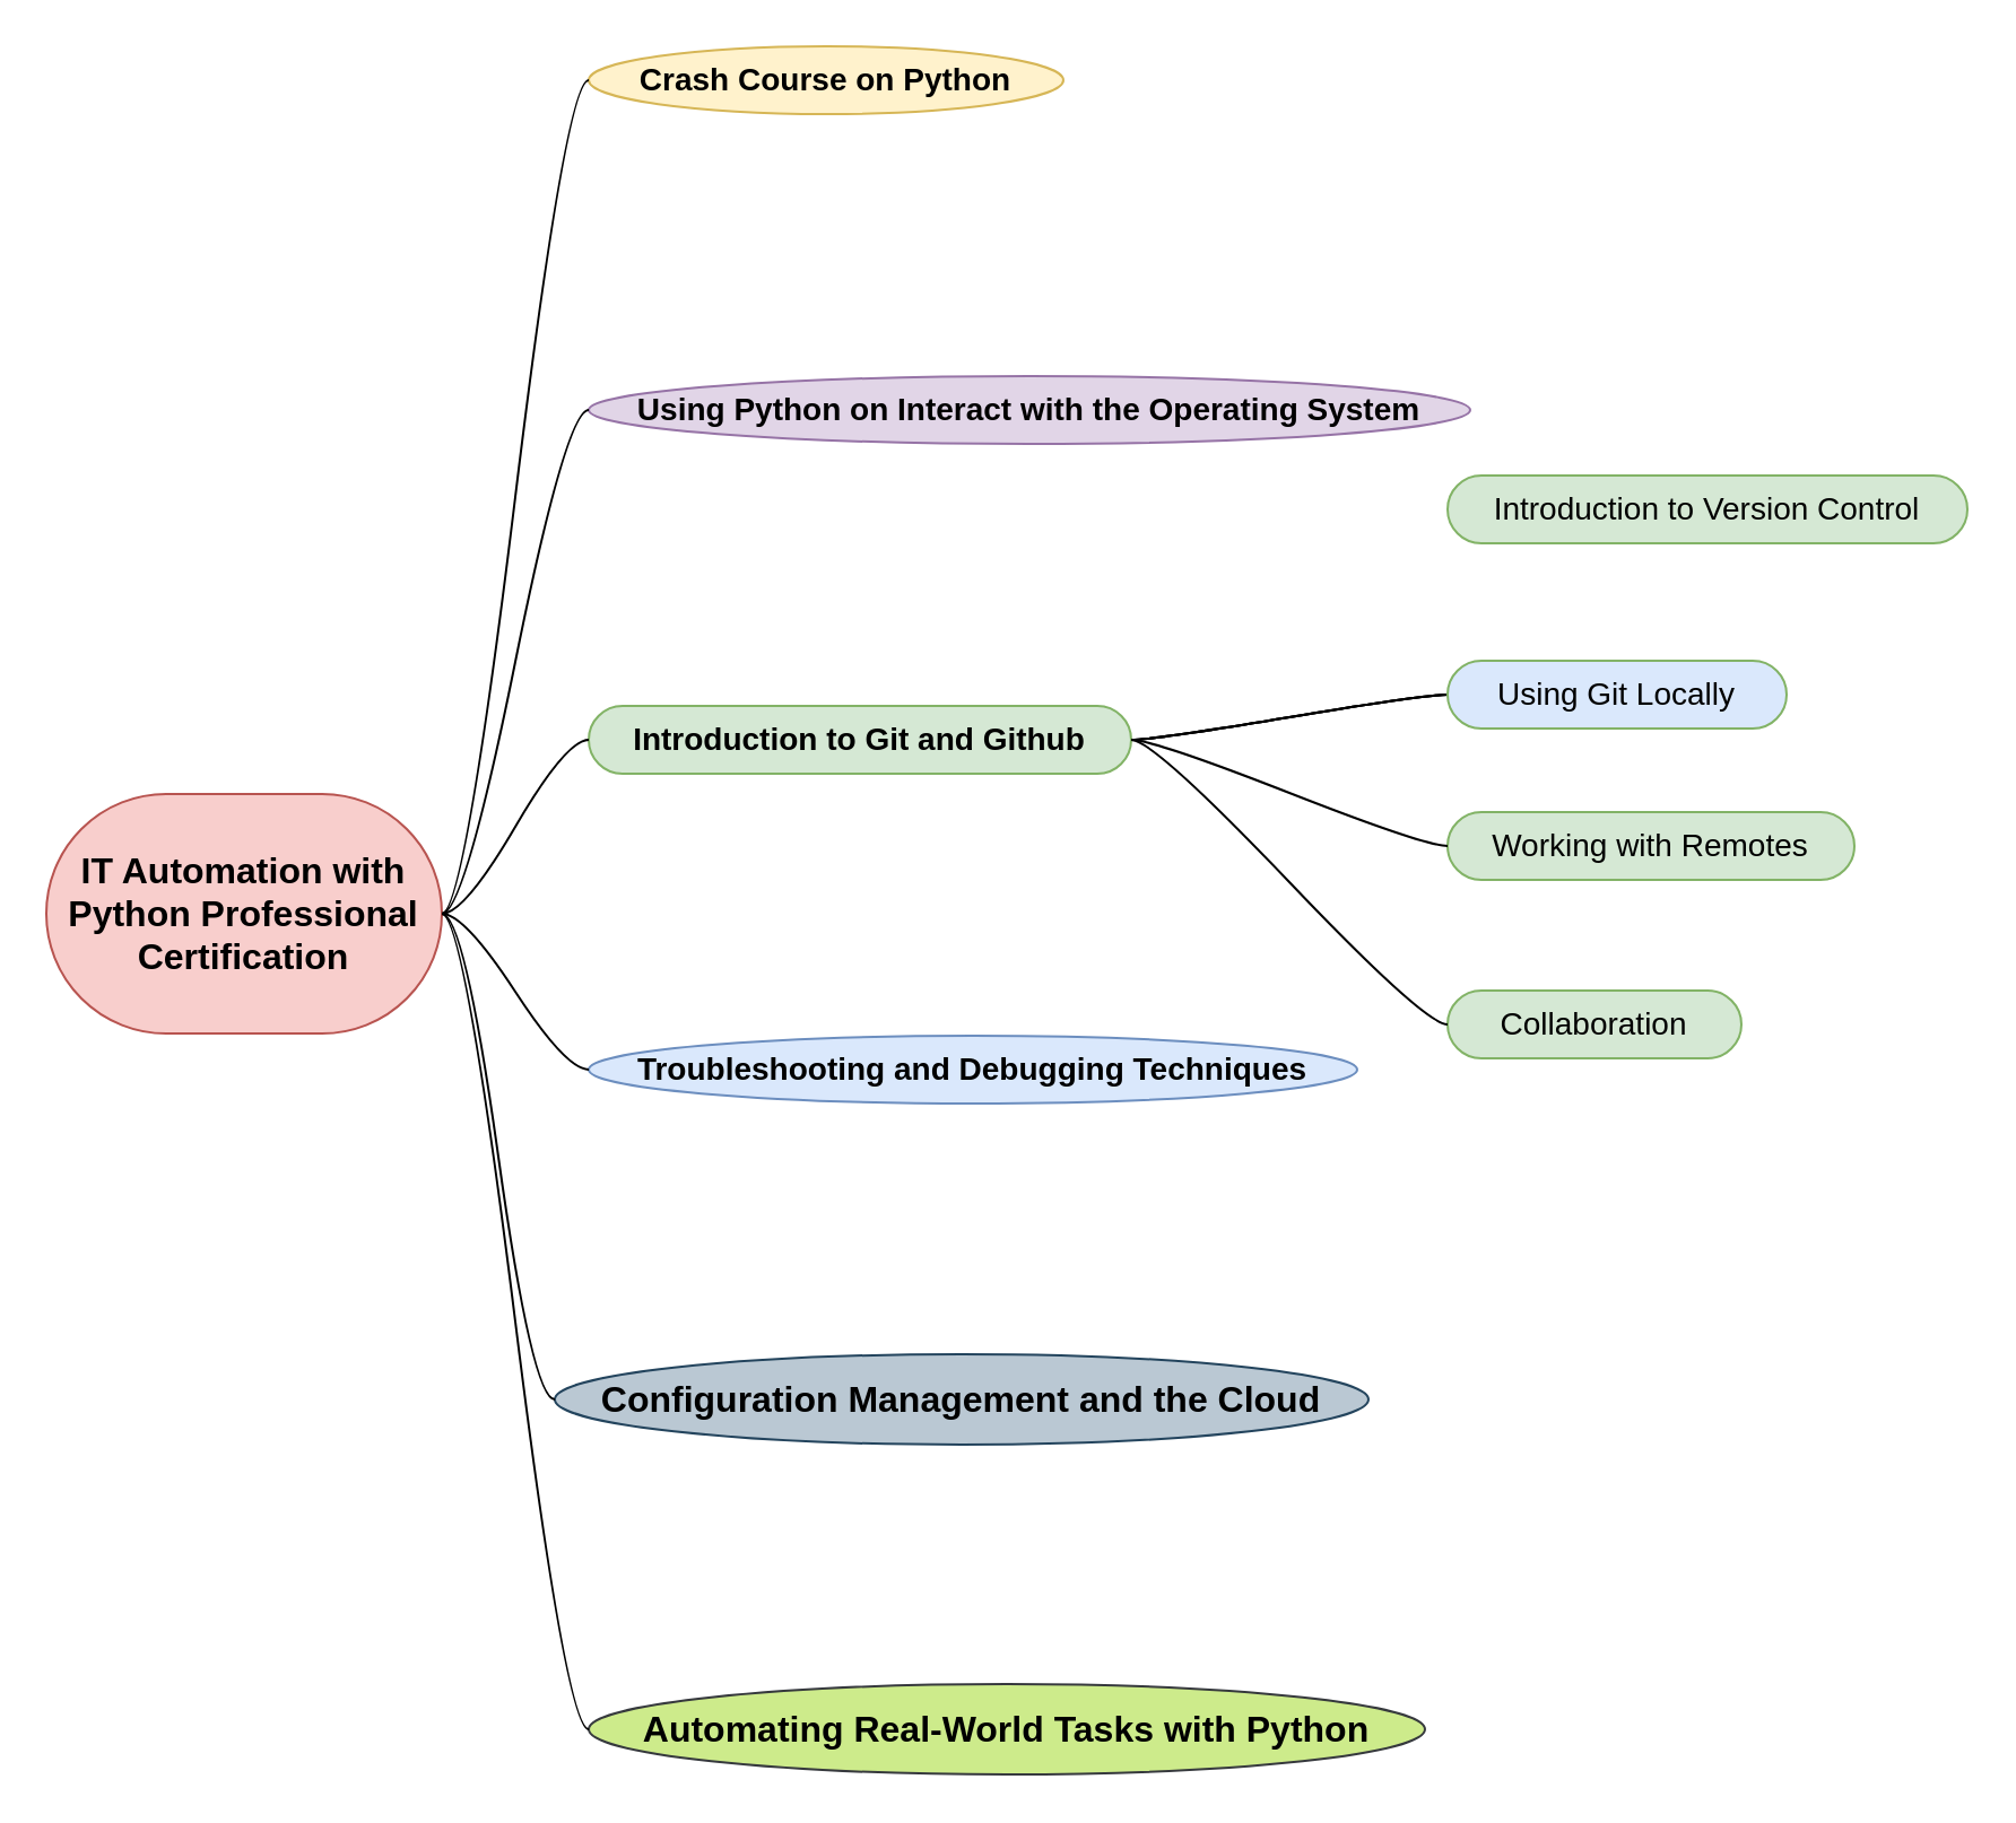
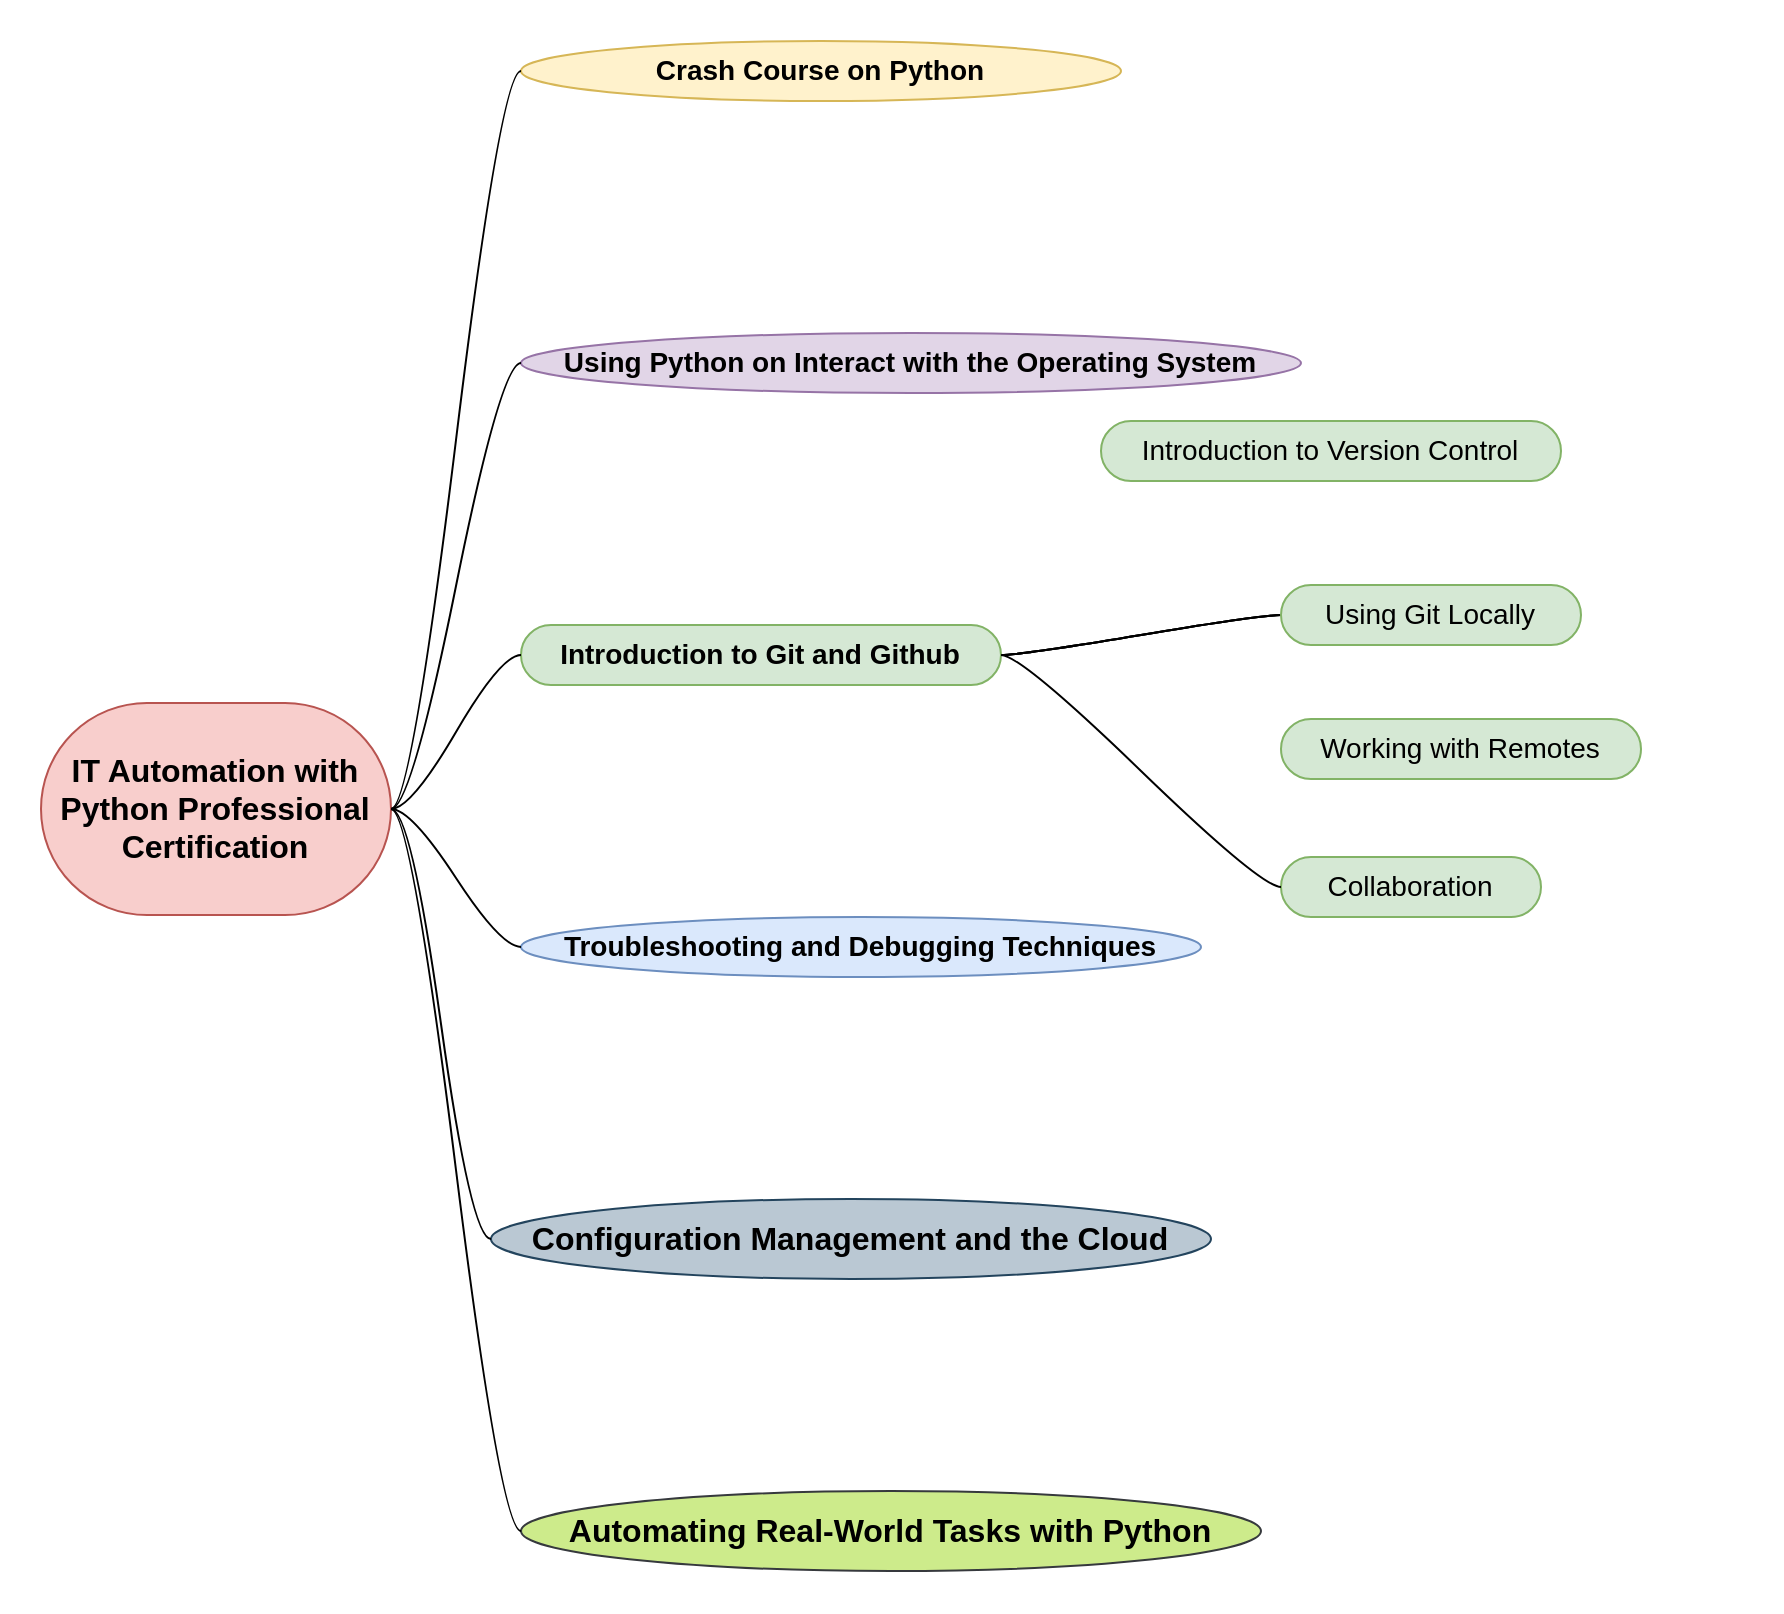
- <mxCell id="16" value="&lt;span style=&quot;font-size: 14px; font-weight: 700;&quot;&gt;Crash Course on Python&lt;/span&gt;" style="whiteSpace=wrap;html=1;rounded=1;arcSize=50;align=center;verticalAlign=middle;strokeWidth=1;autosize=1;spacing=4;treeFolding=1;treeMoving=1;newEdgeStyle={&quot;edgeStyle&quot;:&quot;entityRelationEdgeStyle&quot;,&quot;startArrow&quot;:&quot;none&quot;,&quot;endArrow&quot;:&quot;none&quot;,&quot;segment&quot;:10,&quot;curved&quot;:1,&quot;sourcePerimeterSpacing&quot;:0,&quot;targetPerimeterSpacing&quot;:0};fillColor=#fff2cc;strokeColor=#d6b656;shape=ellipse;perimeter=ellipsePerimeter;" vertex="1" parent="1"><mxGeometry x="260" y="20" width="210" height="30" as="geometry" /></mxCell>
+ <mxCell id="16" value="&lt;span style=&quot;font-size: 14px; font-weight: 700;&quot;&gt;Crash Course on Python&lt;/span&gt;" style="whiteSpace=wrap;html=1;rounded=1;arcSize=50;align=center;verticalAlign=middle;strokeWidth=1;autosize=1;spacing=4;treeFolding=1;treeMoving=1;newEdgeStyle={&quot;edgeStyle&quot;:&quot;entityRelationEdgeStyle&quot;,&quot;startArrow&quot;:&quot;none&quot;,&quot;endArrow&quot;:&quot;none&quot;,&quot;segment&quot;:10,&quot;curved&quot;:1,&quot;sourcePerimeterSpacing&quot;:0,&quot;targetPerimeterSpacing&quot;:0};fillColor=#fff2cc;strokeColor=#d6b656;shape=ellipse;perimeter=ellipsePerimeter;" vertex="1" parent="1"><mxGeometry x="260" y="20" width="300" height="30" as="geometry" /></mxCell>
- <mxCell id="20" value="&lt;span style=&quot;font-size: 14px;&quot;&gt;Introduction to Version Control&lt;/span&gt;" style="whiteSpace=wrap;html=1;rounded=1;arcSize=50;align=center;verticalAlign=middle;strokeWidth=1;autosize=1;spacing=4;treeFolding=1;treeMoving=1;newEdgeStyle={&quot;edgeStyle&quot;:&quot;entityRelationEdgeStyle&quot;,&quot;startArrow&quot;:&quot;none&quot;,&quot;endArrow&quot;:&quot;none&quot;,&quot;segment&quot;:10,&quot;curved&quot;:1,&quot;sourcePerimeterSpacing&quot;:0,&quot;targetPerimeterSpacing&quot;:0};fillColor=#d5e8d4;strokeColor=#82b366;" vertex="1" parent="1"><mxGeometry x="640" y="210" width="230" height="30" as="geometry" /></mxCell>
+ <mxCell id="20" value="&lt;span style=&quot;font-size: 14px;&quot;&gt;Introduction to Version Control&lt;/span&gt;" style="whiteSpace=wrap;html=1;rounded=1;arcSize=50;align=center;verticalAlign=middle;strokeWidth=1;autosize=1;spacing=4;treeFolding=1;treeMoving=1;newEdgeStyle={&quot;edgeStyle&quot;:&quot;entityRelationEdgeStyle&quot;,&quot;startArrow&quot;:&quot;none&quot;,&quot;endArrow&quot;:&quot;none&quot;,&quot;segment&quot;:10,&quot;curved&quot;:1,&quot;sourcePerimeterSpacing&quot;:0,&quot;targetPerimeterSpacing&quot;:0};fillColor=#d5e8d4;strokeColor=#82b366;" vertex="1" parent="1"><mxGeometry x="550" y="210" width="230" height="30" as="geometry" /></mxCell>
- <mxCell id="21" value="&lt;span style=&quot;font-size: 14px;&quot;&gt;Using Git Locally&lt;/span&gt;" style="whiteSpace=wrap;html=1;rounded=1;arcSize=50;align=center;verticalAlign=middle;strokeWidth=1;autosize=1;spacing=4;treeFolding=1;treeMoving=1;newEdgeStyle={&quot;edgeStyle&quot;:&quot;entityRelationEdgeStyle&quot;,&quot;startArrow&quot;:&quot;none&quot;,&quot;endArrow&quot;:&quot;none&quot;,&quot;segment&quot;:10,&quot;curved&quot;:1,&quot;sourcePerimeterSpacing&quot;:0,&quot;targetPerimeterSpacing&quot;:0};fillColor=#dae8fc;strokeColor=#82b366;" vertex="1" parent="1"><mxGeometry x="640" y="292" width="150" height="30" as="geometry" /></mxCell>
+ <mxCell id="21" value="&lt;span style=&quot;font-size: 14px;&quot;&gt;Using Git Locally&lt;/span&gt;" style="whiteSpace=wrap;html=1;rounded=1;arcSize=50;align=center;verticalAlign=middle;strokeWidth=1;autosize=1;spacing=4;treeFolding=1;treeMoving=1;newEdgeStyle={&quot;edgeStyle&quot;:&quot;entityRelationEdgeStyle&quot;,&quot;startArrow&quot;:&quot;none&quot;,&quot;endArrow&quot;:&quot;none&quot;,&quot;segment&quot;:10,&quot;curved&quot;:1,&quot;sourcePerimeterSpacing&quot;:0,&quot;targetPerimeterSpacing&quot;:0};fillColor=#d5e8d4;strokeColor=#82b366;" vertex="1" parent="1"><mxGeometry x="640" y="292" width="150" height="30" as="geometry" /></mxCell>
- <mxCell id="23" value="" style="edgeStyle=entityRelationEdgeStyle;startArrow=none;endArrow=none;segment=10;curved=1;sourcePerimeterSpacing=0;targetPerimeterSpacing=0;rounded=0;" edge="1" target="22" parent="1" source="10"><mxGeometry x="600" y="334" width="80" height="26" as="geometry" /></mxCell>
- <mxCell id="24" value="&lt;span style=&quot;font-size: 14px;&quot;&gt;Collaboration&lt;/span&gt;" style="whiteSpace=wrap;html=1;rounded=1;arcSize=50;align=center;verticalAlign=middle;strokeWidth=1;autosize=1;spacing=4;treeFolding=1;treeMoving=1;newEdgeStyle={&quot;edgeStyle&quot;:&quot;entityRelationEdgeStyle&quot;,&quot;startArrow&quot;:&quot;none&quot;,&quot;endArrow&quot;:&quot;none&quot;,&quot;segment&quot;:10,&quot;curved&quot;:1,&quot;sourcePerimeterSpacing&quot;:0,&quot;targetPerimeterSpacing&quot;:0};fillColor=#d5e8d4;strokeColor=#82b366;" vertex="1" parent="1"><mxGeometry x="640" y="438" width="130" height="30" as="geometry" /></mxCell>
+ <mxCell id="24" value="&lt;span style=&quot;font-size: 14px;&quot;&gt;Collaboration&lt;/span&gt;" style="whiteSpace=wrap;html=1;rounded=1;arcSize=50;align=center;verticalAlign=middle;strokeWidth=1;autosize=1;spacing=4;treeFolding=1;treeMoving=1;newEdgeStyle={&quot;edgeStyle&quot;:&quot;entityRelationEdgeStyle&quot;,&quot;startArrow&quot;:&quot;none&quot;,&quot;endArrow&quot;:&quot;none&quot;,&quot;segment&quot;:10,&quot;curved&quot;:1,&quot;sourcePerimeterSpacing&quot;:0,&quot;targetPerimeterSpacing&quot;:0};fillColor=#d5e8d4;strokeColor=#82b366;" vertex="1" parent="1"><mxGeometry x="640" y="428" width="130" height="30" as="geometry" /></mxCell>
